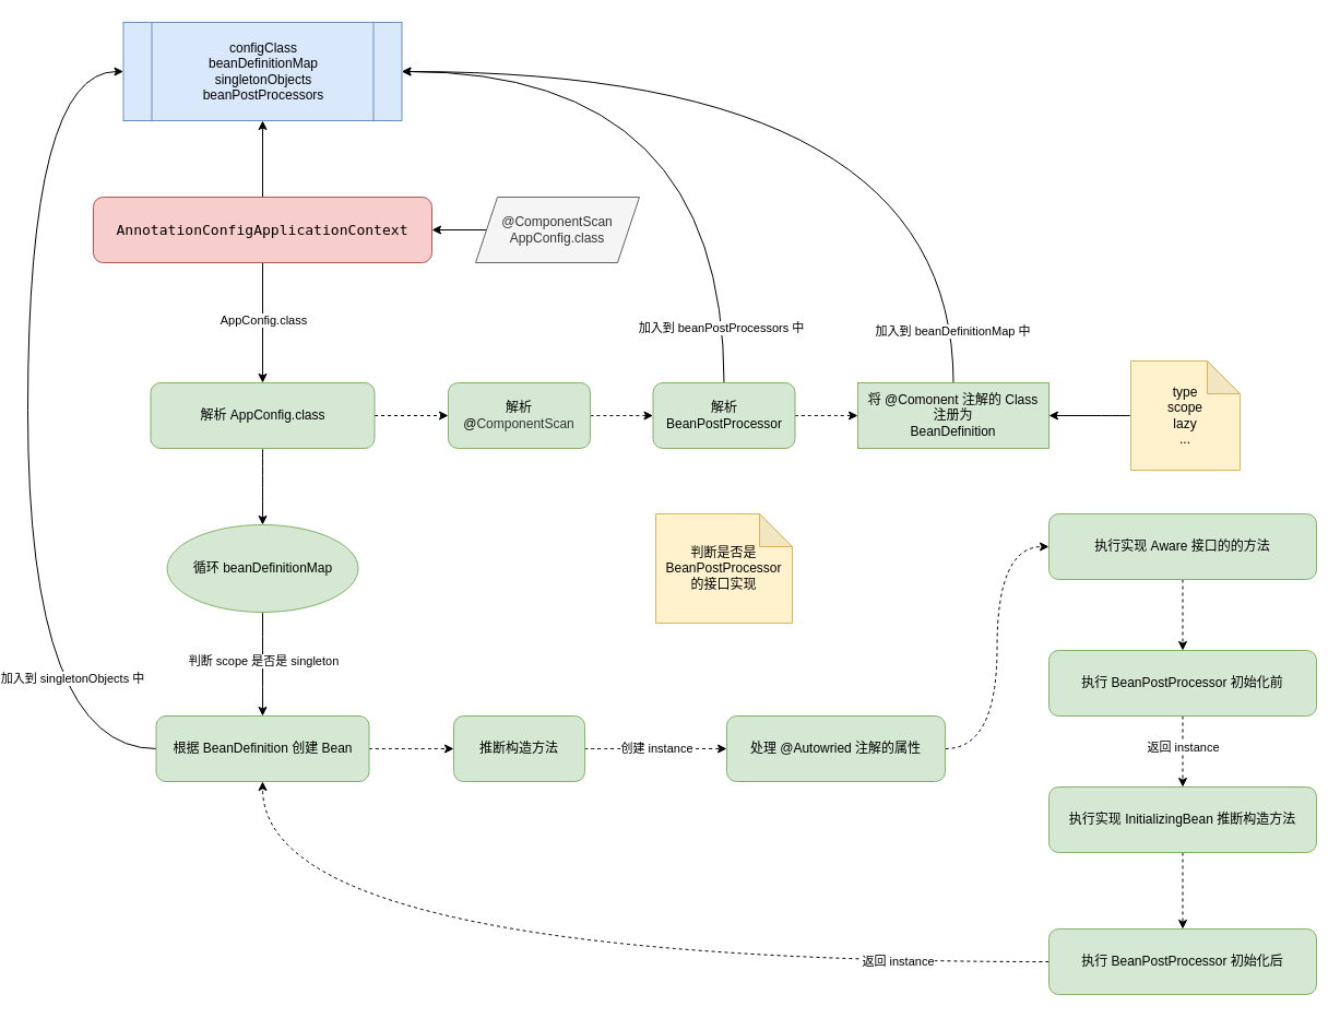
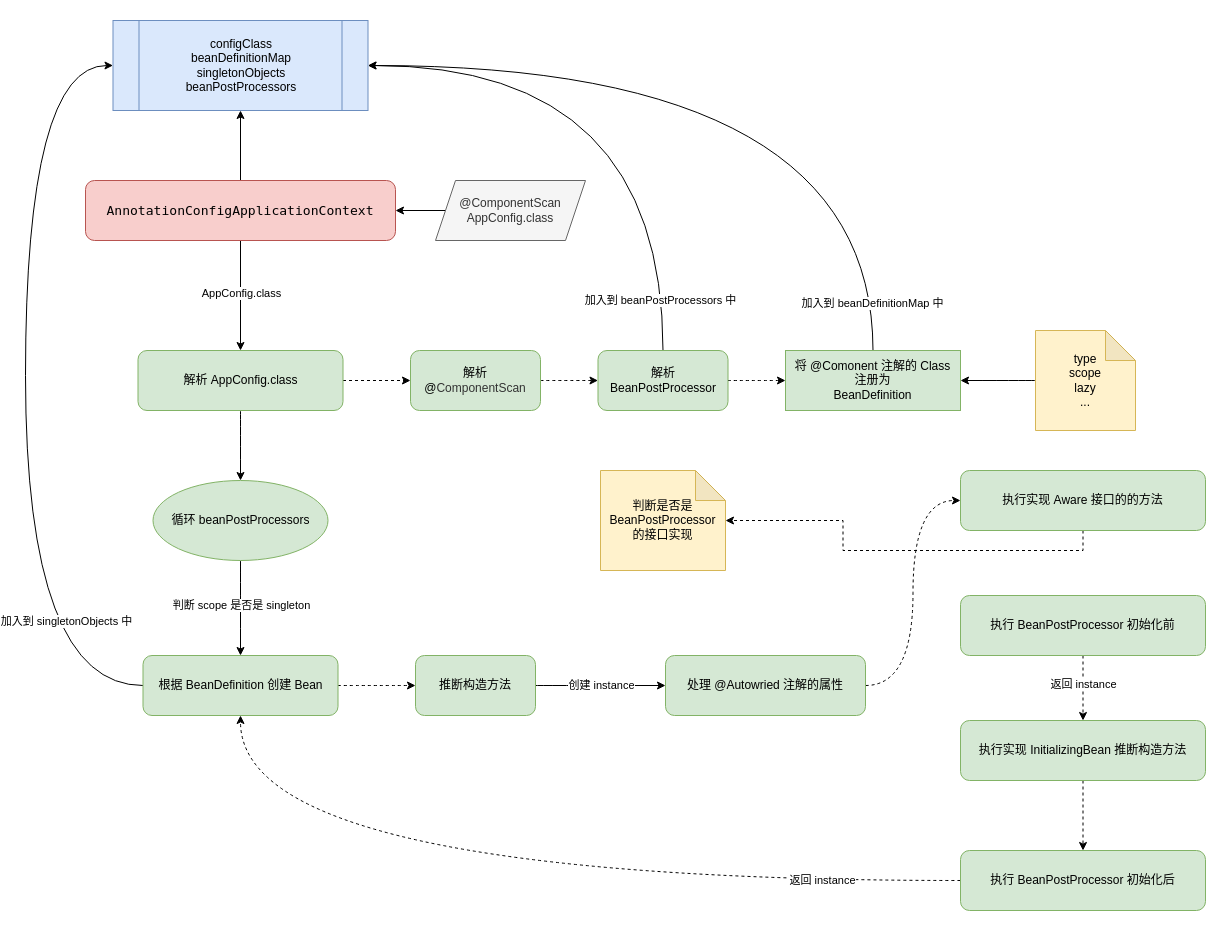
- <mxCell id="21" value="循环 beanDefinitionMap" style="ellipse;whiteSpace=wrap;html=1;fillColor=#d5e8d4;strokeColor=#82b366;rounded=1;" parent="1" vertex="1"><mxGeometry x="147.5" y="480" width="175" height="80" as="geometry" /></mxCell>
+ <mxCell id="21" value="循环 beanPostProcessors" style="ellipse;whiteSpace=wrap;html=1;fillColor=#d5e8d4;strokeColor=#82b366;rounded=1;" parent="1" vertex="1"><mxGeometry x="147.5" y="480" width="175" height="80" as="geometry" /></mxCell>
- <mxCell id="41" style="edgeStyle=orthogonalEdgeStyle;rounded=0;orthogonalLoop=1;jettySize=auto;html=1;exitX=0.5;exitY=1;exitDx=0;exitDy=0;dashed=1;" edge="1" parent="1" source="42" target="33"><mxGeometry relative="1" as="geometry" /></mxCell>
+ <mxCell id="41" style="edgeStyle=orthogonalEdgeStyle;rounded=0;orthogonalLoop=1;jettySize=auto;html=1;exitX=0.5;exitY=1;exitDx=0;exitDy=0;dashed=1;" edge="1" parent="1" source="42" target="38"><mxGeometry relative="1" as="geometry" /></mxCell>
- <mxCell id="26" value="" style="edgeStyle=orthogonalEdgeStyle;curved=1;rounded=0;orthogonalLoop=1;jettySize=auto;html=1;dashed=1;" parent="1" source="28" target="30" edge="1"><mxGeometry relative="1" as="geometry" /></mxCell>
+ <mxCell id="26" value="" style="edgeStyle=orthogonalEdgeStyle;curved=1;rounded=0;orthogonalLoop=1;jettySize=auto;html=1;dashed=0;" parent="1" source="28" target="30" edge="1"><mxGeometry relative="1" as="geometry" /></mxCell>
